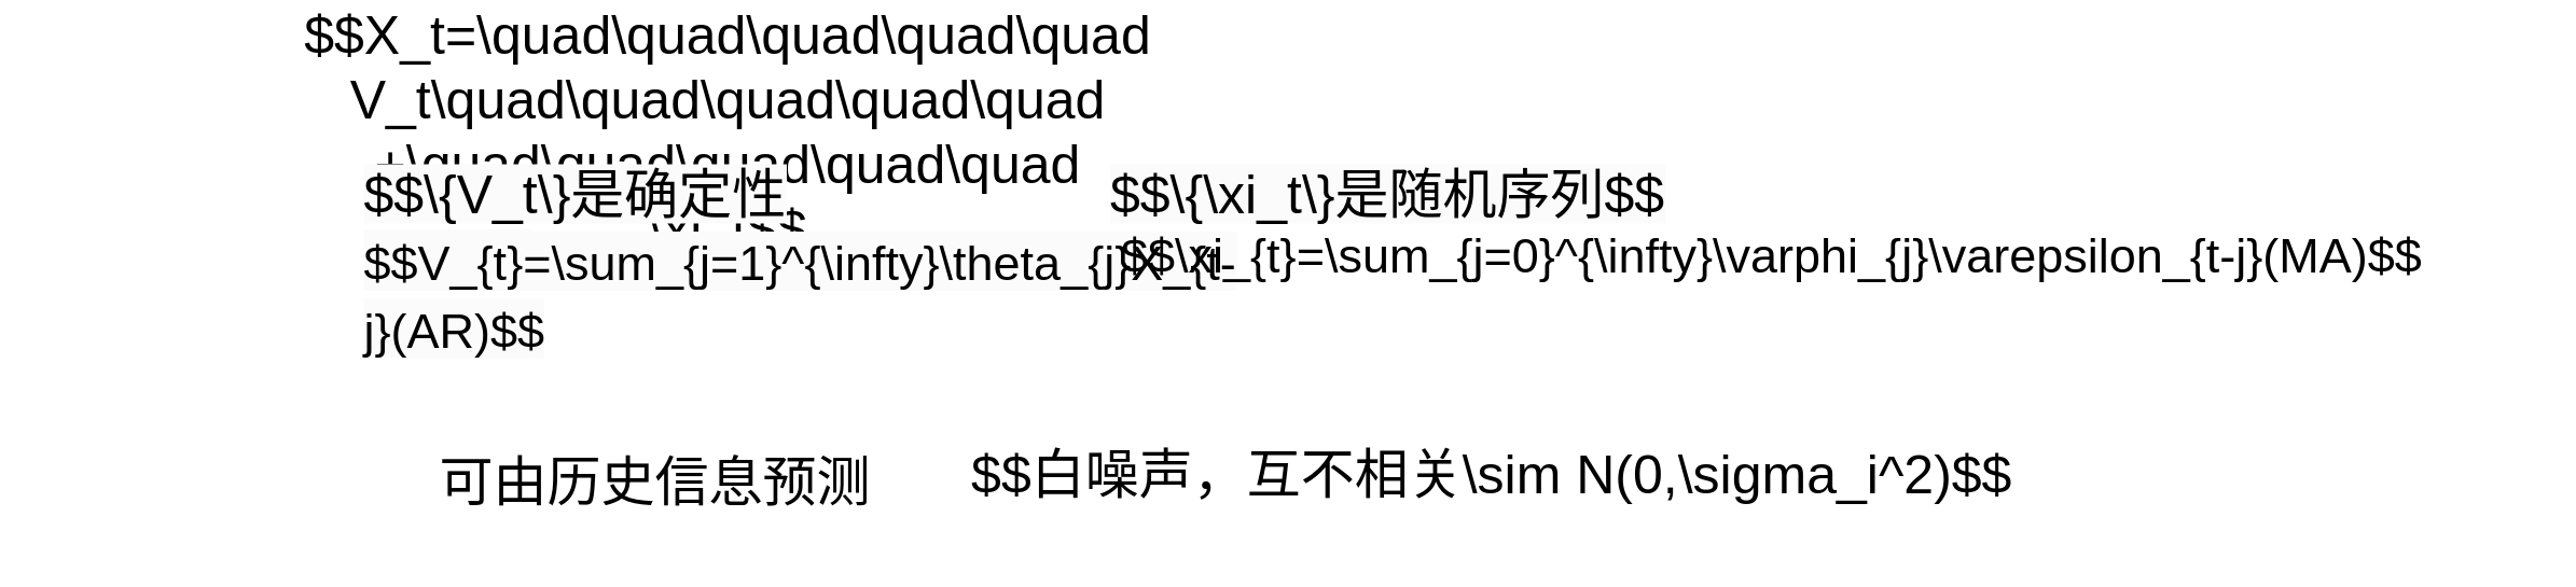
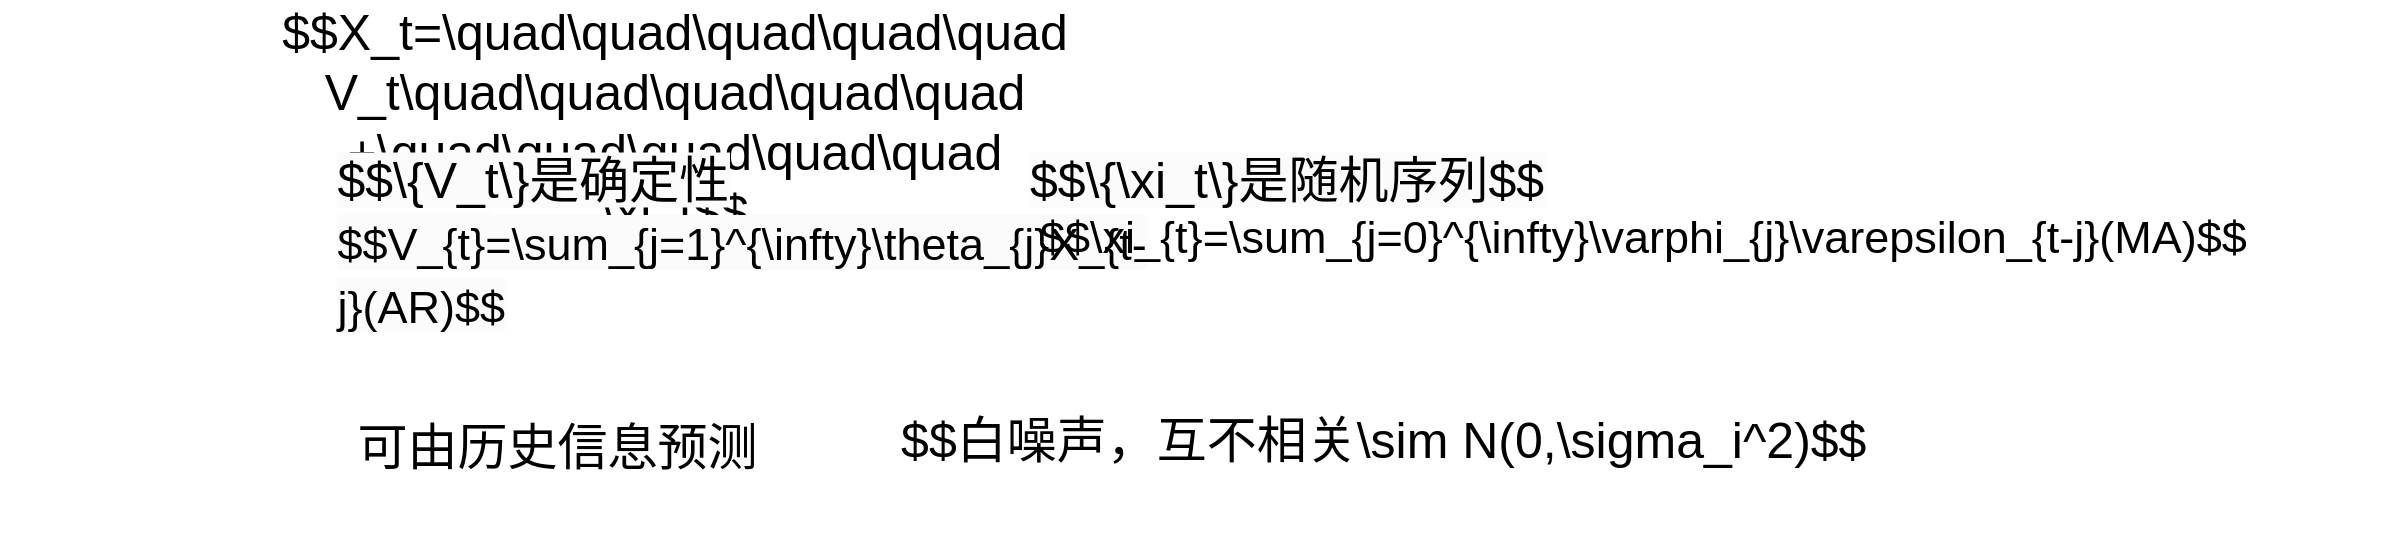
- <mxCell id="3" value="&lt;p style=&quot;line-height: 110%;&quot;&gt;可由历史信息预测&lt;/p&gt;" style="text;html=1;strokeColor=none;fillColor=none;align=center;verticalAlign=middle;whiteSpace=wrap;rounded=0;fontSize=20;" parent="1" vertex="1"><mxGeometry x="153" y="150" width="180" height="30" as="geometry" /></mxCell>
+ <mxCell id="3" value="&lt;p style=&quot;line-height: 110%;&quot;&gt;可由历史信息预测&lt;/p&gt;" style="text;html=1;strokeColor=none;fillColor=none;align=center;verticalAlign=middle;whiteSpace=wrap;rounded=0;fontSize=20;" parent="1" vertex="1"><mxGeometry x="133" y="150" width="180" height="30" as="geometry" /></mxCell>
